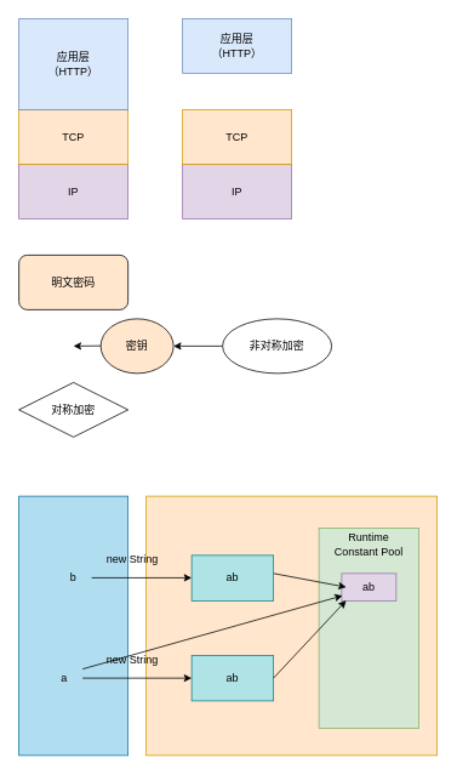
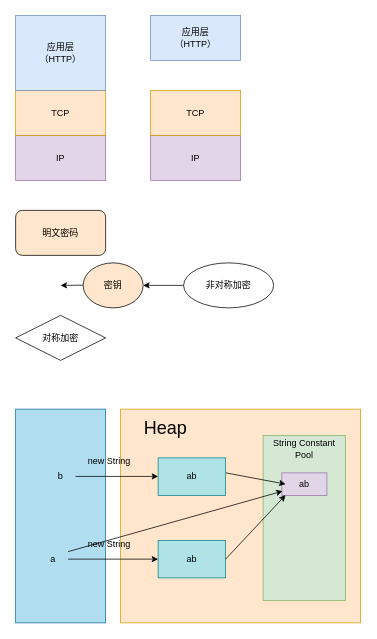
+ <mxCell id="6" value="&lt;font style=&quot;font-size: 24px&quot;&gt;Heap&lt;br&gt;&lt;/font&gt;" style="text;html=1;strokeColor=none;fillColor=none;align=center;verticalAlign=middle;whiteSpace=wrap;rounded=0;" vertex="1" parent="1"><mxGeometry x="200" y="560" width="40" height="20" as="geometry" /></mxCell>
- <mxCell id="27" value="&lt;font&gt;&lt;font style=&quot;font-size: 12px&quot;&gt;Runtime Constant Pool&lt;/font&gt;&lt;br&gt;&lt;/font&gt;" style="text;html=1;strokeColor=none;fillColor=none;align=center;verticalAlign=middle;whiteSpace=wrap;rounded=0;" vertex="1" parent="1"><mxGeometry x="362" y="590" width="86" height="15" as="geometry" /></mxCell>
+ <mxCell id="27" value="&lt;font&gt;&lt;font style=&quot;font-size: 12px&quot;&gt;String Constant Pool&lt;/font&gt;&lt;br&gt;&lt;/font&gt;" style="text;html=1;strokeColor=none;fillColor=none;align=center;verticalAlign=middle;whiteSpace=wrap;rounded=0;" vertex="1" parent="1"><mxGeometry x="362" y="590" width="86" height="15" as="geometry" /></mxCell>
